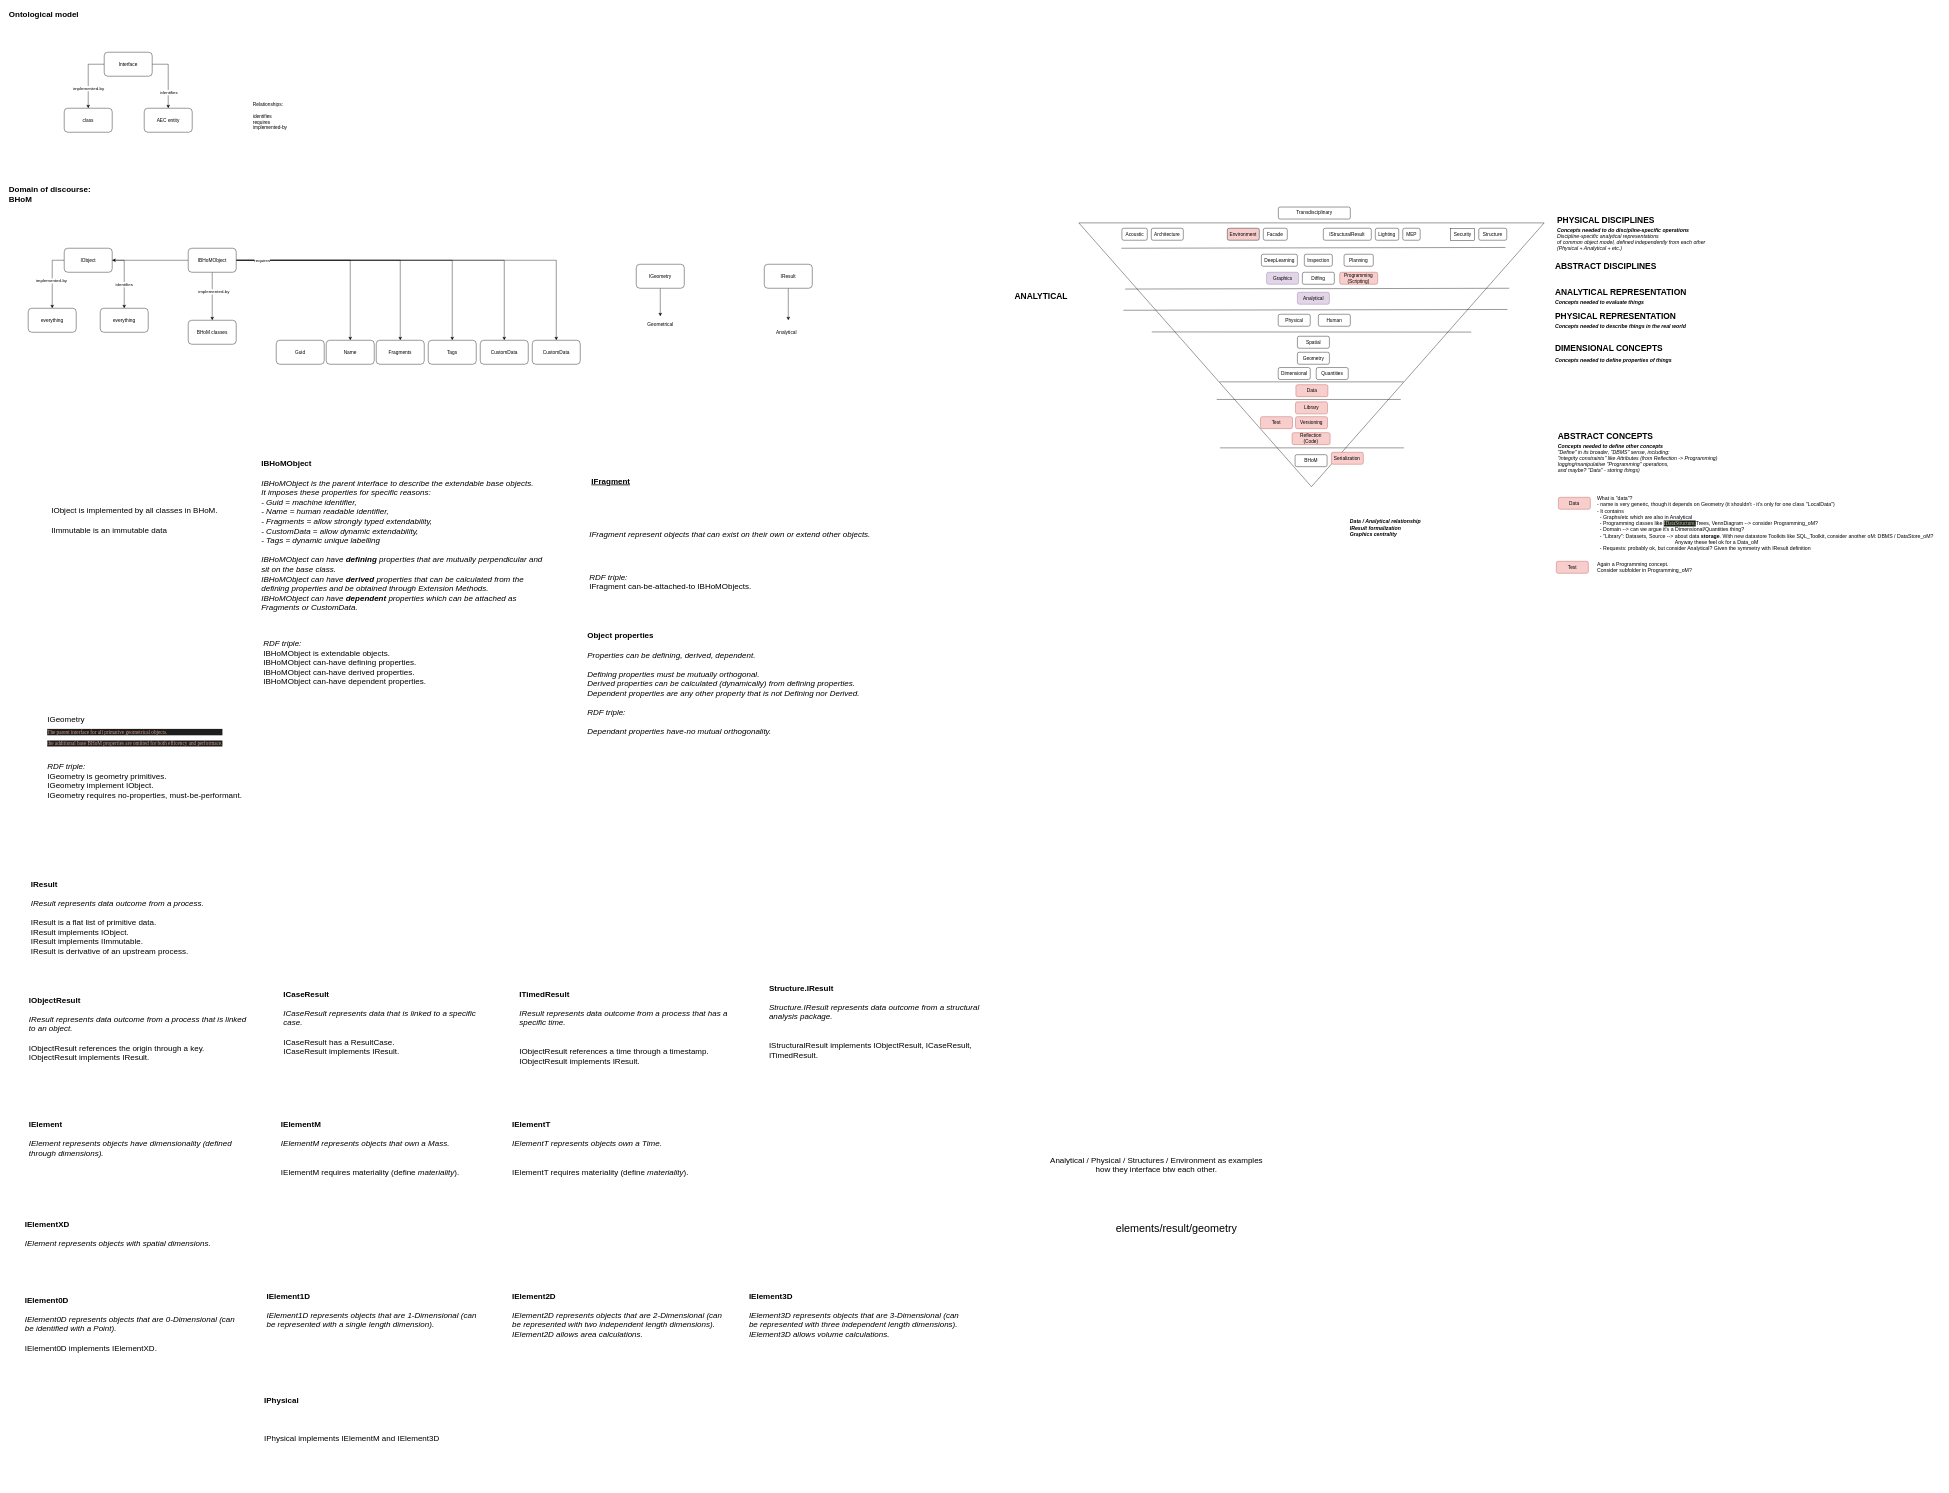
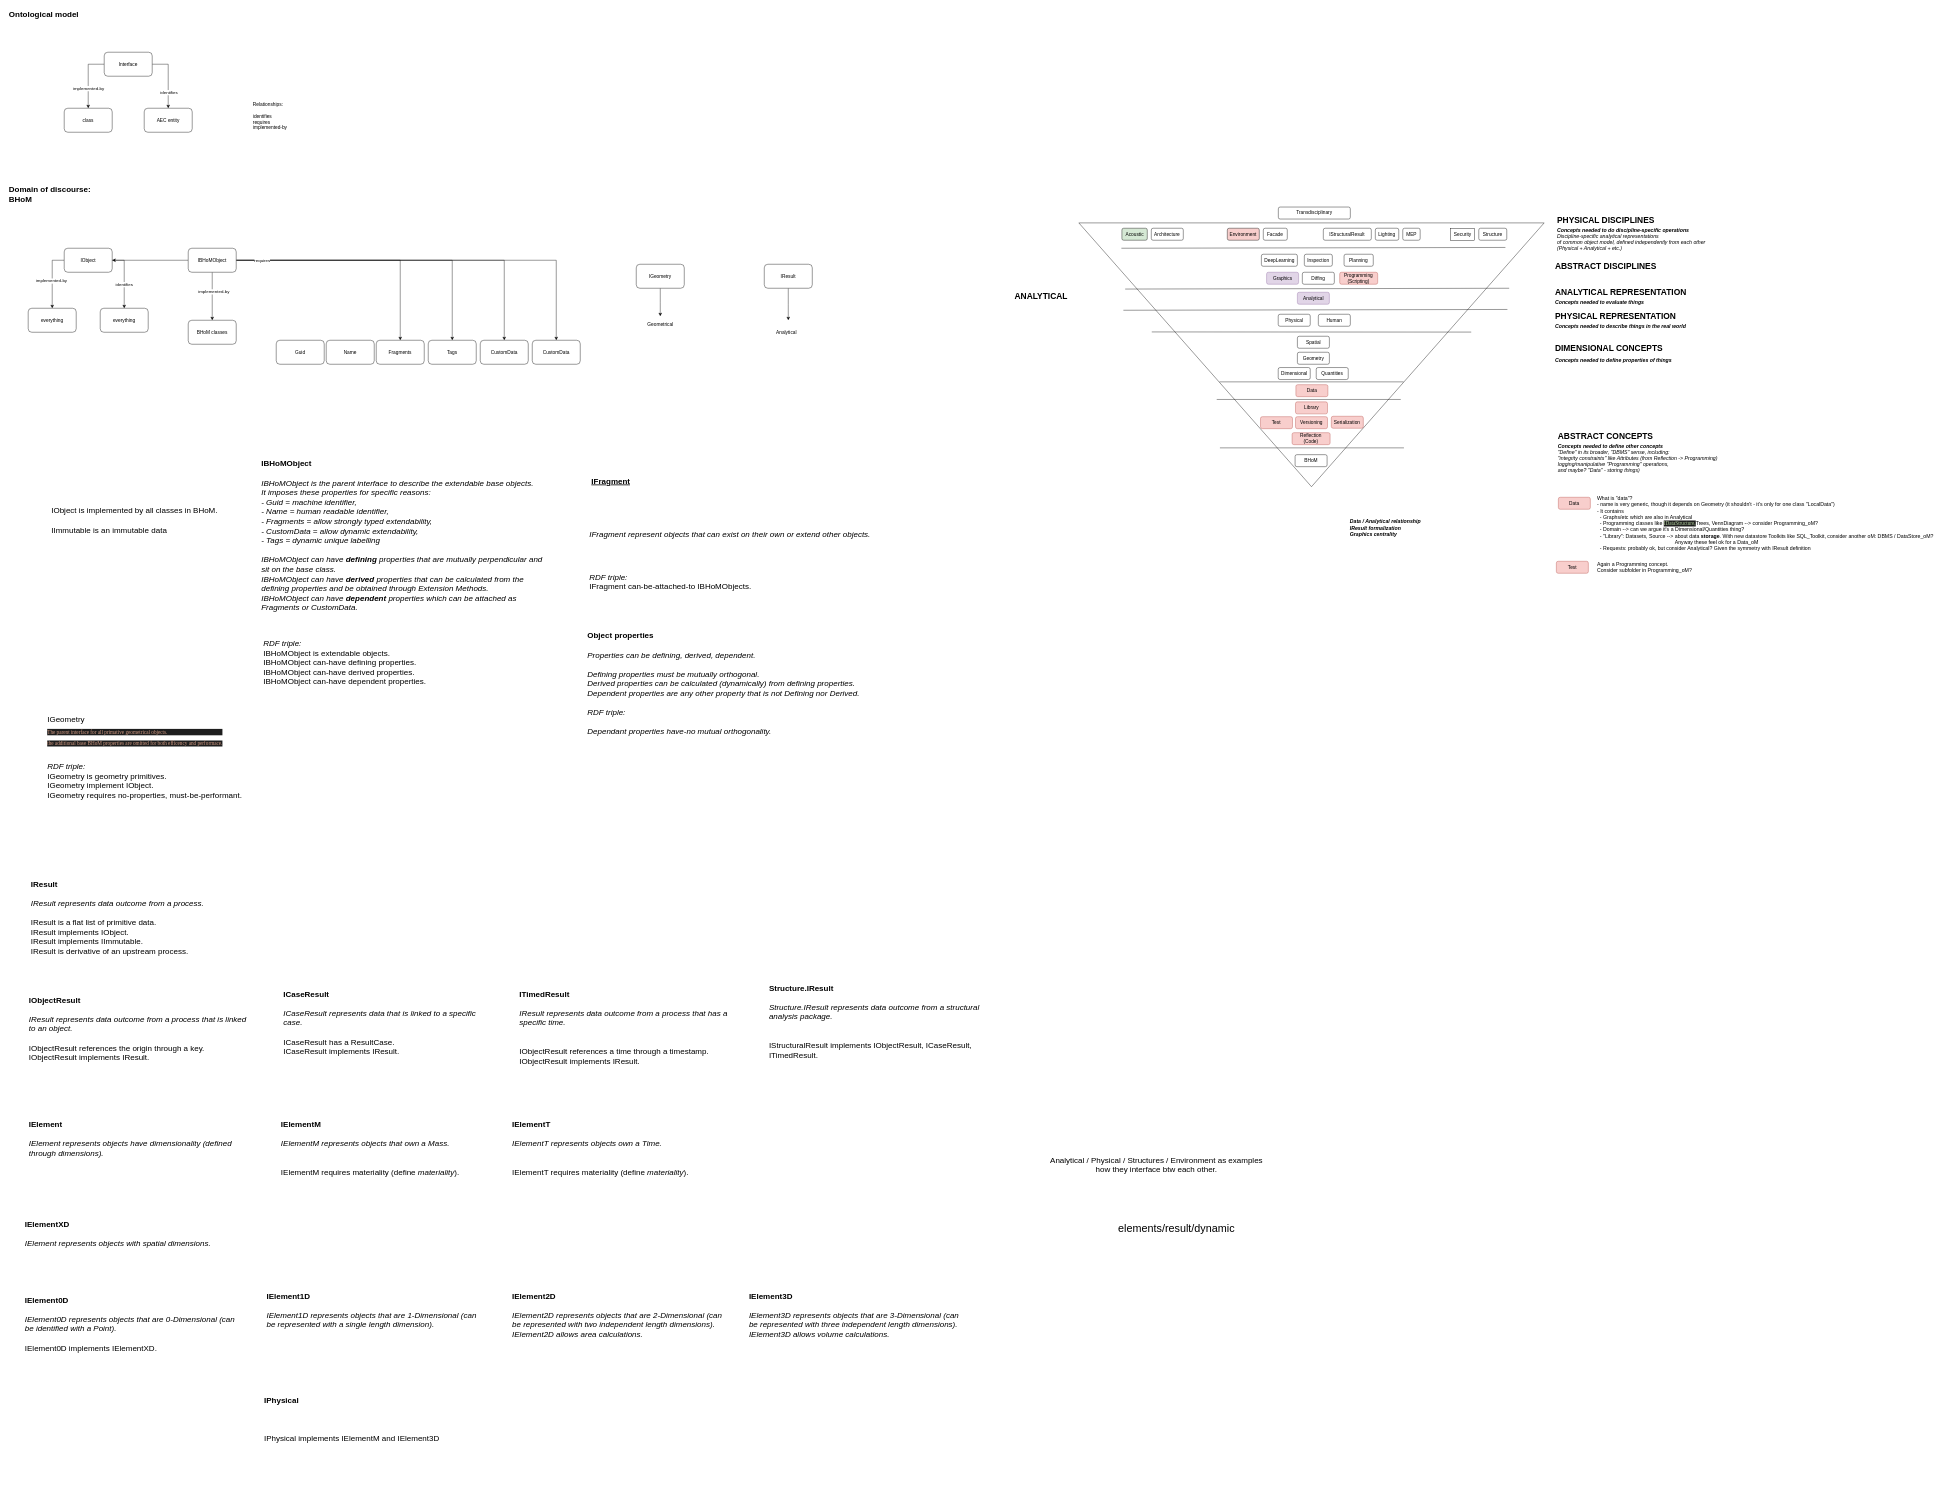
- <mxCell id="80" value="Acoustic" style="rounded=1;whiteSpace=wrap;html=1;" parent="1" vertex="1"><mxGeometry x="2803.94" y="570" width="63.51" height="30" as="geometry" /></mxCell>
+ <mxCell id="80" value="Acoustic" style="rounded=1;whiteSpace=wrap;html=1;fillColor=#d5e8d4;" parent="1" vertex="1"><mxGeometry x="2803.94" y="570" width="63.51" height="30" as="geometry" /></mxCell>
- <mxCell id="12" style="edgeStyle=orthogonalEdgeStyle;rounded=0;orthogonalLoop=1;jettySize=auto;html=1;entryX=0.5;entryY=0;entryDx=0;entryDy=0;" parent="1" source="18" target="21" edge="1"><mxGeometry relative="1" as="geometry" /></mxCell>
- <mxCell id="116" value="Serialization" style="rounded=1;whiteSpace=wrap;html=1;fillColor=#f8cecc;strokeColor=#b85450;" parent="1" vertex="1"><mxGeometry x="3327.45" y="1130" width="80" height="30" as="geometry" /></mxCell>
+ <mxCell id="116" value="Serialization" style="rounded=1;whiteSpace=wrap;html=1;fillColor=#f8cecc;strokeColor=#b85450;" parent="1" vertex="1"><mxGeometry x="3327.45" y="1040" width="80" height="30" as="geometry" /></mxCell>
- <mxCell id="62" value="&lt;font style=&quot;font-size: 27px&quot;&gt;elements/result/geometry&lt;/font&gt;" style="text;html=1;align=center;verticalAlign=middle;resizable=0;points=[];autosize=1;" parent="1" vertex="1"><mxGeometry x="2780" y="3060" width="320" height="20" as="geometry" /></mxCell>
+ <mxCell id="62" value="&lt;font style=&quot;font-size: 27px&quot;&gt;elements/result/dynamic&lt;/font&gt;" style="text;html=1;align=center;verticalAlign=middle;resizable=0;points=[];autosize=1;" parent="1" vertex="1"><mxGeometry x="2780" y="3060" width="320" height="20" as="geometry" /></mxCell>
